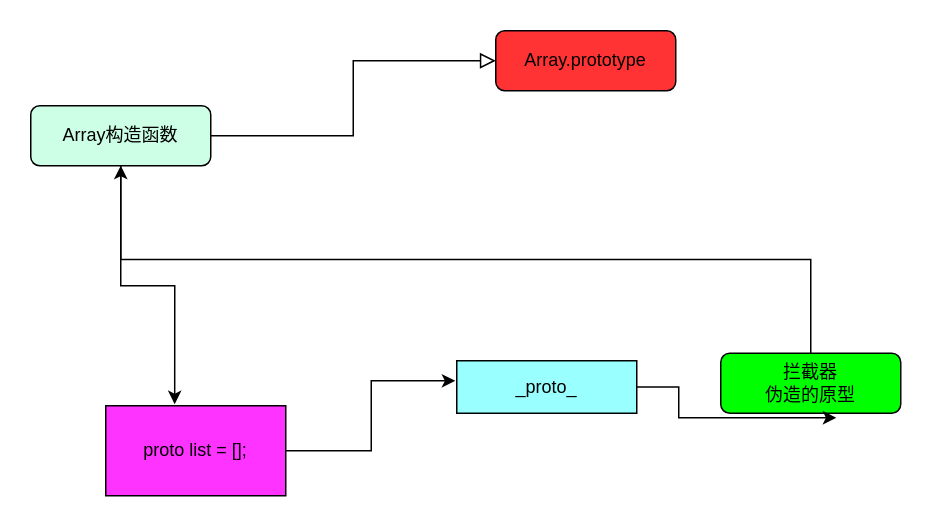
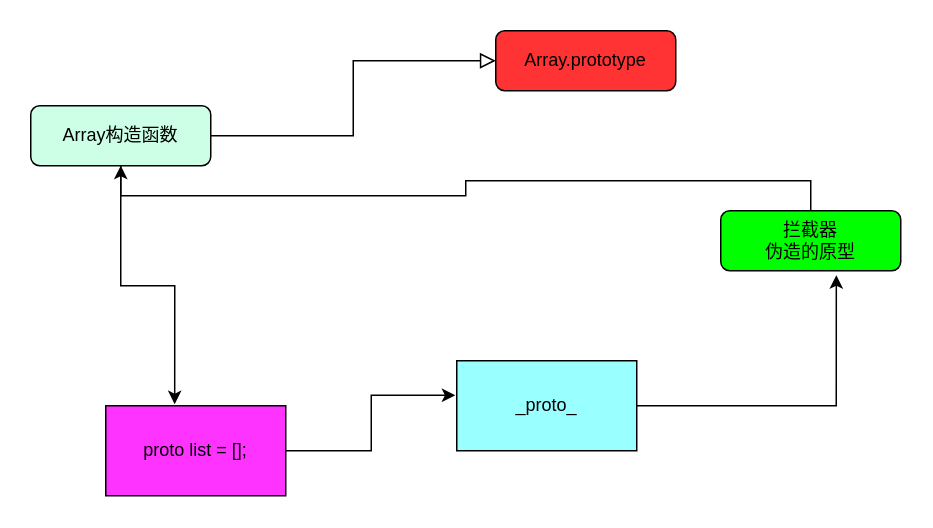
- <mxCell id="7" value="拦截器&lt;br&gt;伪造的原型" style="rounded=1;whiteSpace=wrap;html=1;fontSize=12;glass=0;strokeWidth=1;shadow=0;fillColor=#00FF00;" parent="1" vertex="1"><mxGeometry x="480" y="235" width="120" height="40" as="geometry" /></mxCell>
+ <mxCell id="7" value="拦截器&lt;br&gt;伪造的原型" style="rounded=1;whiteSpace=wrap;html=1;fontSize=12;glass=0;strokeWidth=1;shadow=0;fillColor=#00FF00;" parent="1" vertex="1"><mxGeometry x="480" y="140" width="120" height="40" as="geometry" /></mxCell>
- <mxCell id="9" value="_proto_" style="rounded=0;whiteSpace=wrap;html=1;fillColor=#99FFFF;" vertex="1" parent="1"><mxGeometry x="304" y="240" width="120" height="35" as="geometry" /></mxCell>
+ <mxCell id="9" value="_proto_" style="rounded=0;whiteSpace=wrap;html=1;fillColor=#99FFFF;" vertex="1" parent="1"><mxGeometry x="304" y="240" width="120" height="60" as="geometry" /></mxCell>
